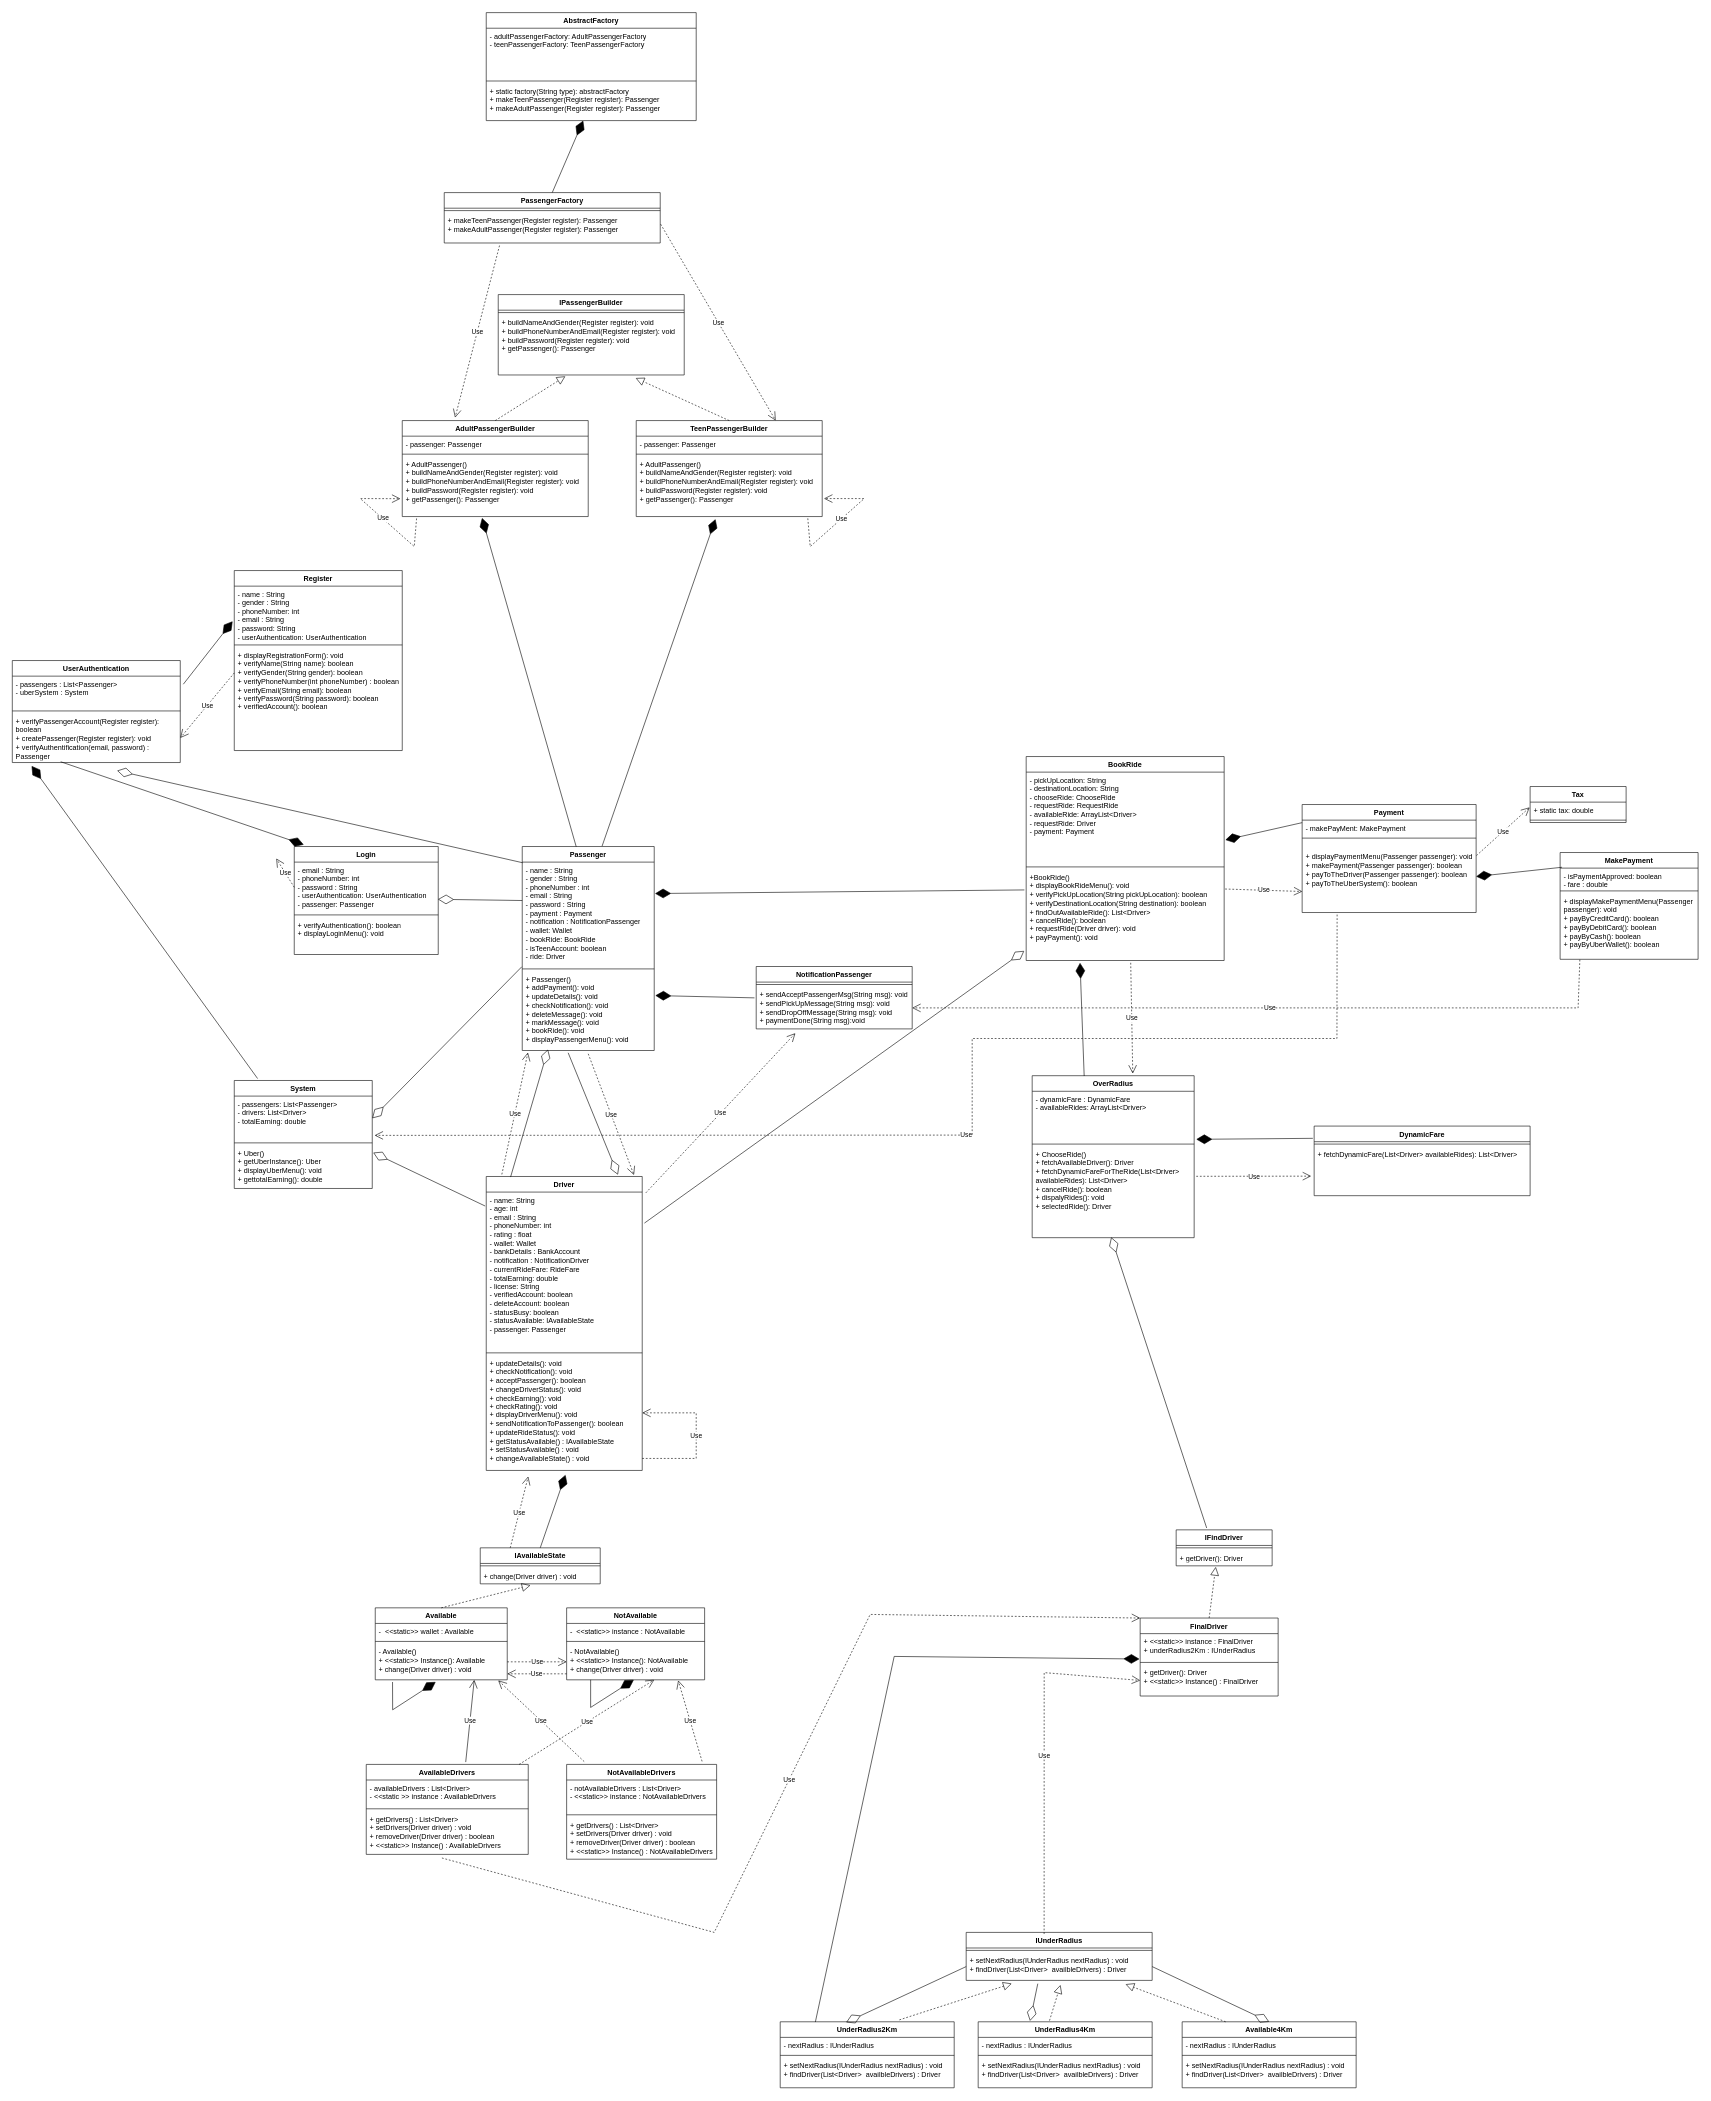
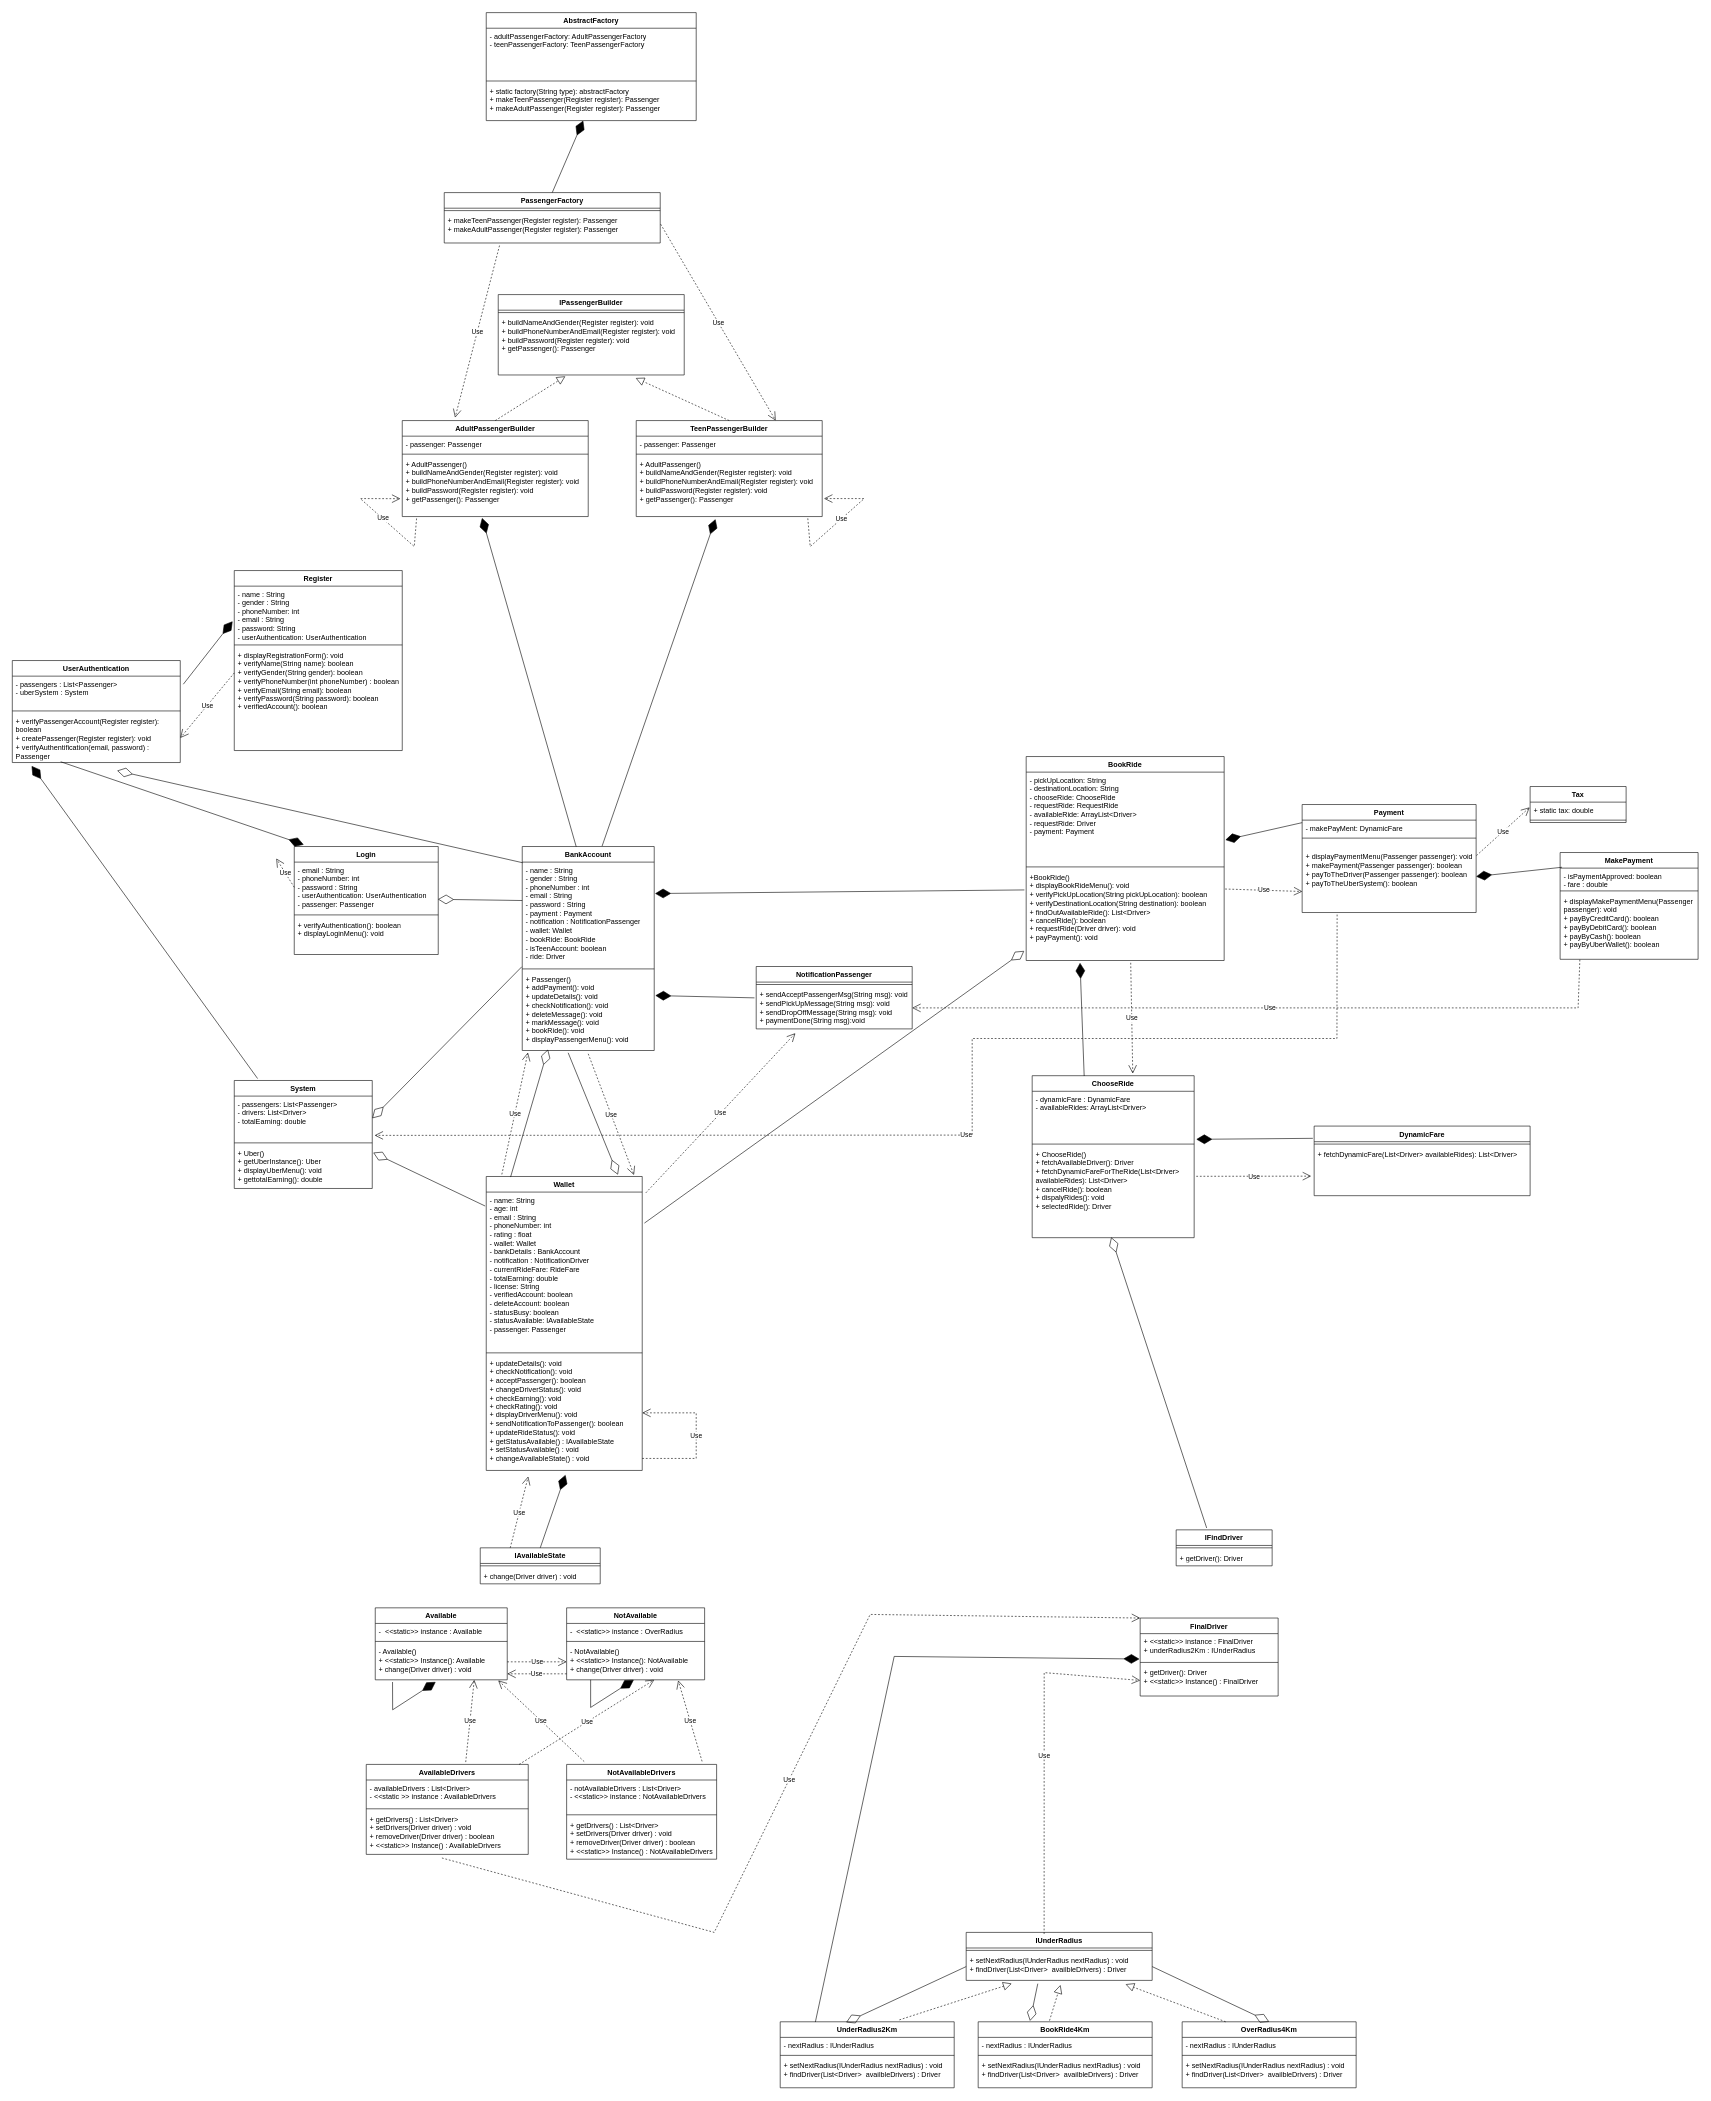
- <mxCell id="23" value="- makePayMent: MakePayment&lt;br&gt;" style="text;strokeColor=none;fillColor=none;align=left;verticalAlign=top;spacingLeft=4;spacingRight=4;overflow=hidden;rotatable=0;points=[[0,0.5],[1,0.5]];portConstraint=eastwest;whiteSpace=wrap;html=1;" parent="22" vertex="1"><mxGeometry y="26" width="290" height="26" as="geometry" /></mxCell>
+ <mxCell id="23" value="- makePayMent: DynamicFare&lt;br&gt;" style="text;strokeColor=none;fillColor=none;align=left;verticalAlign=top;spacingLeft=4;spacingRight=4;overflow=hidden;rotatable=0;points=[[0,0.5],[1,0.5]];portConstraint=eastwest;whiteSpace=wrap;html=1;" parent="22" vertex="1"><mxGeometry y="26" width="290" height="26" as="geometry" /></mxCell>
- <mxCell id="2" value="Passenger" style="swimlane;fontStyle=1;align=center;verticalAlign=top;childLayout=stackLayout;horizontal=1;startSize=26;horizontalStack=0;resizeParent=1;resizeParentMax=0;resizeLast=0;collapsible=1;marginBottom=0;whiteSpace=wrap;html=1;" parent="1" vertex="1"><mxGeometry x="870" y="1410" width="220" height="340" as="geometry" /></mxCell>
+ <mxCell id="2" value="BankAccount" style="swimlane;fontStyle=1;align=center;verticalAlign=top;childLayout=stackLayout;horizontal=1;startSize=26;horizontalStack=0;resizeParent=1;resizeParentMax=0;resizeLast=0;collapsible=1;marginBottom=0;whiteSpace=wrap;html=1;" parent="1" vertex="1"><mxGeometry x="870" y="1410" width="220" height="340" as="geometry" /></mxCell>
- <mxCell id="29" value="OverRadius" style="swimlane;fontStyle=1;align=center;verticalAlign=top;childLayout=stackLayout;horizontal=1;startSize=26;horizontalStack=0;resizeParent=1;resizeParentMax=0;resizeLast=0;collapsible=1;marginBottom=0;whiteSpace=wrap;html=1;" parent="1" vertex="1"><mxGeometry x="1720" y="1792" width="270" height="270" as="geometry" /></mxCell>
+ <mxCell id="29" value="ChooseRide" style="swimlane;fontStyle=1;align=center;verticalAlign=top;childLayout=stackLayout;horizontal=1;startSize=26;horizontalStack=0;resizeParent=1;resizeParentMax=0;resizeLast=0;collapsible=1;marginBottom=0;whiteSpace=wrap;html=1;" parent="1" vertex="1"><mxGeometry x="1720" y="1792" width="270" height="270" as="geometry" /></mxCell>
- <mxCell id="36" value="Driver" style="swimlane;fontStyle=1;align=center;verticalAlign=top;childLayout=stackLayout;horizontal=1;startSize=26;horizontalStack=0;resizeParent=1;resizeParentMax=0;resizeLast=0;collapsible=1;marginBottom=0;whiteSpace=wrap;html=1;" parent="1" vertex="1"><mxGeometry x="810" y="1960" width="260" height="490" as="geometry" /></mxCell>
+ <mxCell id="36" value="Wallet" style="swimlane;fontStyle=1;align=center;verticalAlign=top;childLayout=stackLayout;horizontal=1;startSize=26;horizontalStack=0;resizeParent=1;resizeParentMax=0;resizeLast=0;collapsible=1;marginBottom=0;whiteSpace=wrap;html=1;" parent="1" vertex="1"><mxGeometry x="810" y="1960" width="260" height="490" as="geometry" /></mxCell>
- <mxCell id="167" value="" style="endArrow=block;dashed=1;endFill=0;endSize=12;html=1;rounded=0;exitX=0.5;exitY=0;exitDx=0;exitDy=0;entryX=0.412;entryY=1.064;entryDx=0;entryDy=0;entryPerimeter=0;" edge="1" parent="1" source="158" target="157"><mxGeometry width="160" relative="1" as="geometry"><mxPoint x="2130" y="2650" as="sourcePoint" /><mxPoint x="2290" y="2650" as="targetPoint" /></mxGeometry></mxCell>
- <mxCell id="121" value="" style="endArrow=block;dashed=1;endFill=0;endSize=12;html=1;rounded=0;exitX=0.5;exitY=0;exitDx=0;exitDy=0;entryX=0.419;entryY=1.093;entryDx=0;entryDy=0;entryPerimeter=0;" edge="1" parent="1" source="109" target="108"><mxGeometry width="160" relative="1" as="geometry"><mxPoint x="730" y="2659" as="sourcePoint" /><mxPoint x="890" y="2659" as="targetPoint" /></mxGeometry></mxCell>
- <mxCell id="110" value="-&amp;nbsp; &amp;lt;&amp;lt;static&amp;gt;&amp;gt; wallet : Available" style="text;strokeColor=none;fillColor=none;align=left;verticalAlign=top;spacingLeft=4;spacingRight=4;overflow=hidden;rotatable=0;points=[[0,0.5],[1,0.5]];portConstraint=eastwest;whiteSpace=wrap;html=1;" vertex="1" parent="109"><mxGeometry y="26" width="220" height="26" as="geometry" /></mxCell>
+ <mxCell id="110" value="-&amp;nbsp; &amp;lt;&amp;lt;static&amp;gt;&amp;gt; instance : Available" style="text;strokeColor=none;fillColor=none;align=left;verticalAlign=top;spacingLeft=4;spacingRight=4;overflow=hidden;rotatable=0;points=[[0,0.5],[1,0.5]];portConstraint=eastwest;whiteSpace=wrap;html=1;" vertex="1" parent="109"><mxGeometry y="26" width="220" height="26" as="geometry" /></mxCell>
- <mxCell id="115" value="-&amp;nbsp; &amp;lt;&amp;lt;static&amp;gt;&amp;gt; instance : NotAvailable&lt;span style=&quot;white-space: pre;&quot;&gt;&#09;&lt;/span&gt;" style="text;strokeColor=none;fillColor=none;align=left;verticalAlign=top;spacingLeft=4;spacingRight=4;overflow=hidden;rotatable=0;points=[[0,0.5],[1,0.5]];portConstraint=eastwest;whiteSpace=wrap;html=1;" vertex="1" parent="114"><mxGeometry y="26" width="230" height="26" as="geometry" /></mxCell>
+ <mxCell id="115" value="-&amp;nbsp; &amp;lt;&amp;lt;static&amp;gt;&amp;gt; instance : OverRadius&lt;span style=&quot;white-space: pre;&quot;&gt;&#09;&lt;/span&gt;" style="text;strokeColor=none;fillColor=none;align=left;verticalAlign=top;spacingLeft=4;spacingRight=4;overflow=hidden;rotatable=0;points=[[0,0.5],[1,0.5]];portConstraint=eastwest;whiteSpace=wrap;html=1;" vertex="1" parent="114"><mxGeometry y="26" width="230" height="26" as="geometry" /></mxCell>
- <mxCell id="133" value="Use" style="endArrow=open;endSize=12;dashed=0;html=1;rounded=0;exitX=0.614;exitY=-0.026;exitDx=0;exitDy=0;exitPerimeter=0;entryX=0.75;entryY=1;entryDx=0;entryDy=0;" edge="1" parent="1" source="125" target="109"><mxGeometry width="160" relative="1" as="geometry"><mxPoint y="2900" as="sourcePoint" x="750" /><mxPoint x="910" y="2900" as="targetPoint" /></mxGeometry></mxCell>
+ <mxCell id="133" value="Use" style="endArrow=open;endSize=12;dashed=1;html=1;rounded=0;exitX=0.614;exitY=-0.026;exitDx=0;exitDy=0;exitPerimeter=0;entryX=0.75;entryY=1;entryDx=0;entryDy=0;" edge="1" parent="1" source="125" target="109"><mxGeometry width="160" relative="1" as="geometry"><mxPoint y="2900" as="sourcePoint" x="750" /><mxPoint x="910" y="2900" as="targetPoint" /></mxGeometry></mxCell>
- <mxCell id="144" value="UnderRadius4Km" style="swimlane;fontStyle=1;align=center;verticalAlign=top;childLayout=stackLayout;horizontal=1;startSize=26;horizontalStack=0;resizeParent=1;resizeParentMax=0;resizeLast=0;collapsible=1;marginBottom=0;whiteSpace=wrap;html=1;" vertex="1" parent="1"><mxGeometry x="1630" y="3369" width="290" height="110" as="geometry" /></mxCell>
+ <mxCell id="144" value="BookRide4Km" style="swimlane;fontStyle=1;align=center;verticalAlign=top;childLayout=stackLayout;horizontal=1;startSize=26;horizontalStack=0;resizeParent=1;resizeParentMax=0;resizeLast=0;collapsible=1;marginBottom=0;whiteSpace=wrap;html=1;" vertex="1" parent="1"><mxGeometry x="1630" y="3369" width="290" height="110" as="geometry" /></mxCell>
- <mxCell id="148" value="Available4Km" style="swimlane;fontStyle=1;align=center;verticalAlign=top;childLayout=stackLayout;horizontal=1;startSize=26;horizontalStack=0;resizeParent=1;resizeParentMax=0;resizeLast=0;collapsible=1;marginBottom=0;whiteSpace=wrap;html=1;" vertex="1" parent="1"><mxGeometry x="1970" y="3369" width="290" height="110" as="geometry" /></mxCell>
+ <mxCell id="148" value="OverRadius4Km" style="swimlane;fontStyle=1;align=center;verticalAlign=top;childLayout=stackLayout;horizontal=1;startSize=26;horizontalStack=0;resizeParent=1;resizeParentMax=0;resizeLast=0;collapsible=1;marginBottom=0;whiteSpace=wrap;html=1;" vertex="1" parent="1"><mxGeometry x="1970" y="3369" width="290" height="110" as="geometry" /></mxCell>
